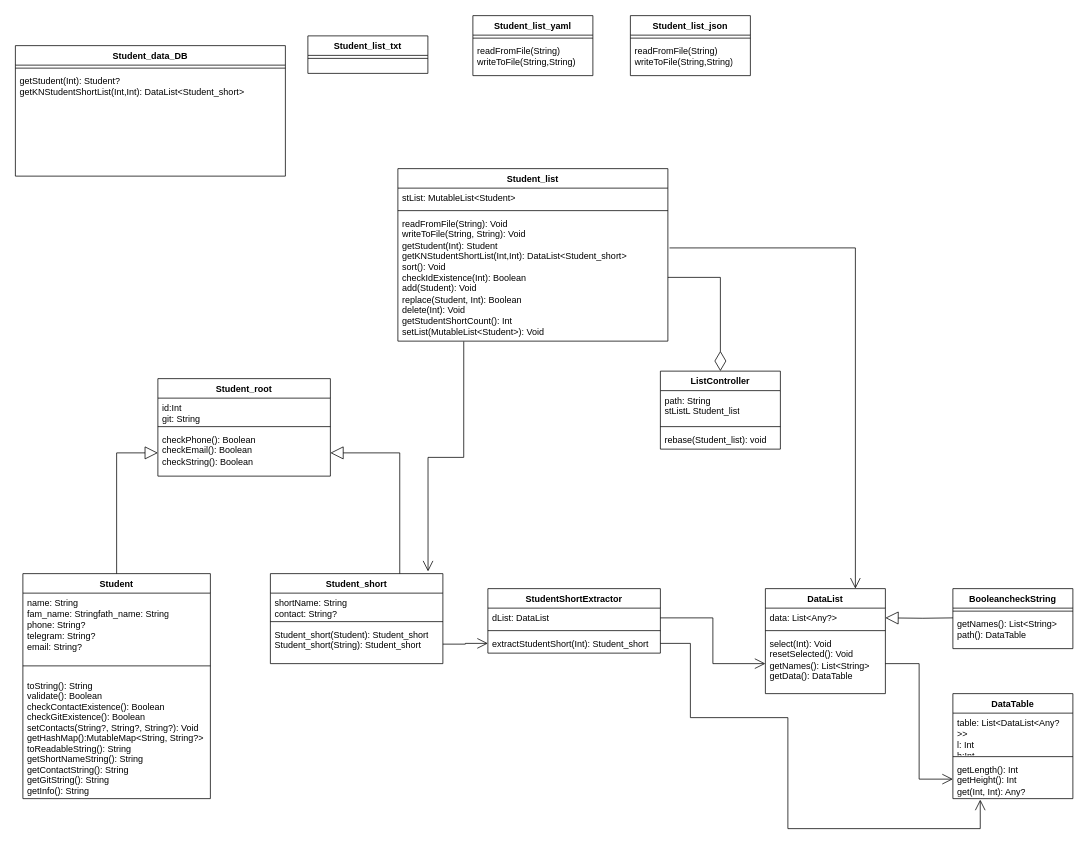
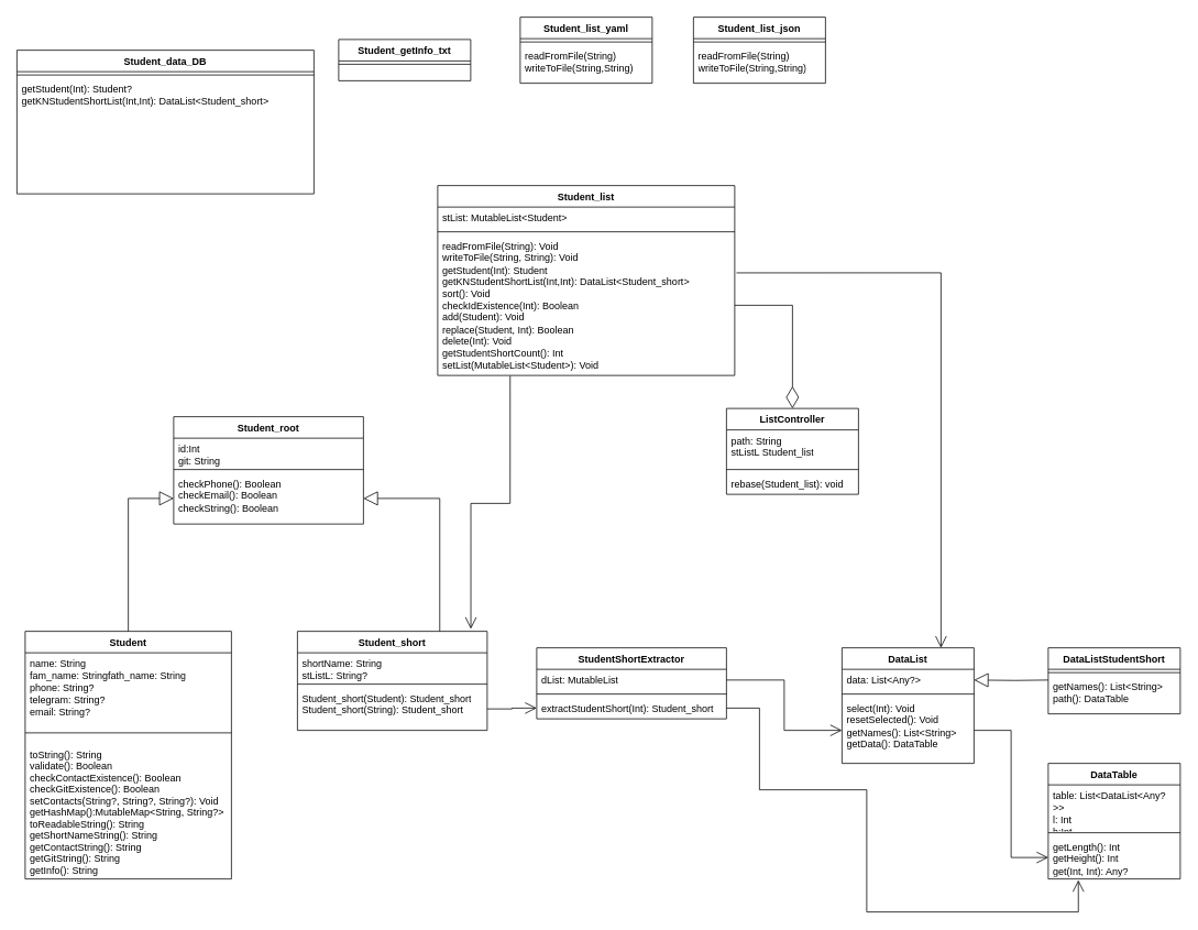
- <mxCell id="53" value="Student_list_txt" style="swimlane;fontStyle=1;align=center;verticalAlign=top;childLayout=stackLayout;horizontal=1;startSize=26;horizontalStack=0;resizeParent=1;resizeParentMax=0;resizeLast=0;collapsible=1;marginBottom=0;whiteSpace=wrap;html=1;" parent="1" vertex="1"><mxGeometry x="410" y="47" width="160" height="50" as="geometry" /></mxCell>
+ <mxCell id="53" value="Student_getInfo_txt" style="swimlane;fontStyle=1;align=center;verticalAlign=top;childLayout=stackLayout;horizontal=1;startSize=26;horizontalStack=0;resizeParent=1;resizeParentMax=0;resizeLast=0;collapsible=1;marginBottom=0;whiteSpace=wrap;html=1;" parent="1" vertex="1"><mxGeometry x="410" y="47" width="160" height="50" as="geometry" /></mxCell>
- <mxCell id="24" value="BooleancheckString" style="swimlane;fontStyle=1;align=center;verticalAlign=top;childLayout=stackLayout;horizontal=1;startSize=26;horizontalStack=0;resizeParent=1;resizeParentMax=0;resizeLast=0;collapsible=1;marginBottom=0;whiteSpace=wrap;html=1;" parent="1" vertex="1"><mxGeometry x="1270" y="784" width="160" height="80" as="geometry" /></mxCell>
+ <mxCell id="24" value="DataListStudentShort" style="swimlane;fontStyle=1;align=center;verticalAlign=top;childLayout=stackLayout;horizontal=1;startSize=26;horizontalStack=0;resizeParent=1;resizeParentMax=0;resizeLast=0;collapsible=1;marginBottom=0;whiteSpace=wrap;html=1;" parent="1" vertex="1"><mxGeometry x="1270" y="784" width="160" height="80" as="geometry" /></mxCell>
- <mxCell id="7" value="&lt;div&gt;&lt;span style=&quot;background-color: initial;&quot;&gt;shortName: String&lt;/span&gt;&lt;br&gt;&lt;/div&gt;&lt;div&gt;contact: String?&lt;/div&gt;" style="text;strokeColor=none;fillColor=none;align=left;verticalAlign=top;spacingLeft=4;spacingRight=4;overflow=hidden;rotatable=0;points=[[0,0.5],[1,0.5]];portConstraint=eastwest;whiteSpace=wrap;html=1;" parent="6" vertex="1"><mxGeometry y="26" width="230" height="34" as="geometry" /></mxCell>
+ <mxCell id="7" value="&lt;div&gt;&lt;span style=&quot;background-color: initial;&quot;&gt;shortName: String&lt;/span&gt;&lt;br&gt;&lt;/div&gt;&lt;div&gt;stListL: String?&lt;/div&gt;" style="text;strokeColor=none;fillColor=none;align=left;verticalAlign=top;spacingLeft=4;spacingRight=4;overflow=hidden;rotatable=0;points=[[0,0.5],[1,0.5]];portConstraint=eastwest;whiteSpace=wrap;html=1;" parent="6" vertex="1"><mxGeometry y="26" width="230" height="34" as="geometry" /></mxCell>
- <mxCell id="29" value="dList: DataList" style="text;strokeColor=none;fillColor=none;align=left;verticalAlign=top;spacingLeft=4;spacingRight=4;overflow=hidden;rotatable=0;points=[[0,0.5],[1,0.5]];portConstraint=eastwest;whiteSpace=wrap;html=1;" parent="28" vertex="1"><mxGeometry y="26" width="230" height="26" as="geometry" /></mxCell>
+ <mxCell id="29" value="dList: MutableList" style="text;strokeColor=none;fillColor=none;align=left;verticalAlign=top;spacingLeft=4;spacingRight=4;overflow=hidden;rotatable=0;points=[[0,0.5],[1,0.5]];portConstraint=eastwest;whiteSpace=wrap;html=1;" parent="28" vertex="1"><mxGeometry y="26" width="230" height="26" as="geometry" /></mxCell>
